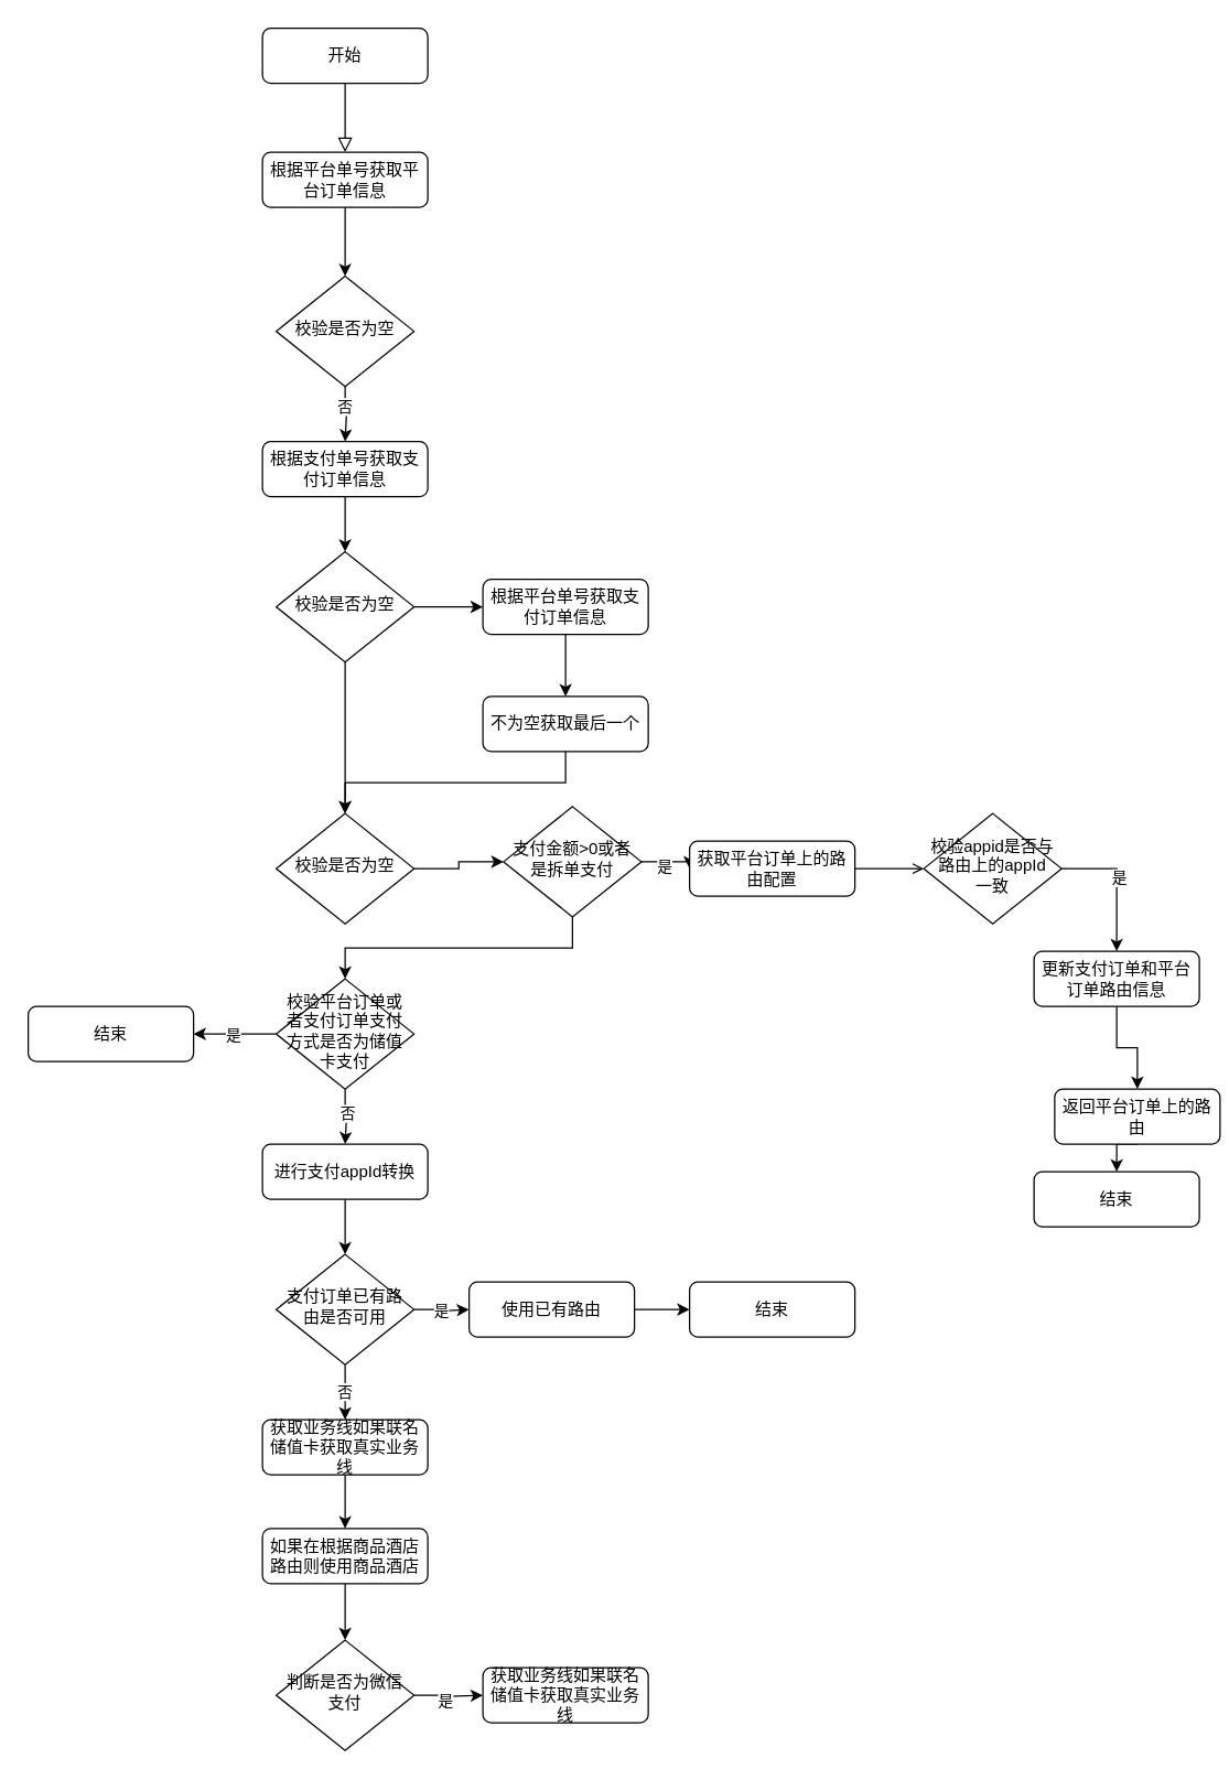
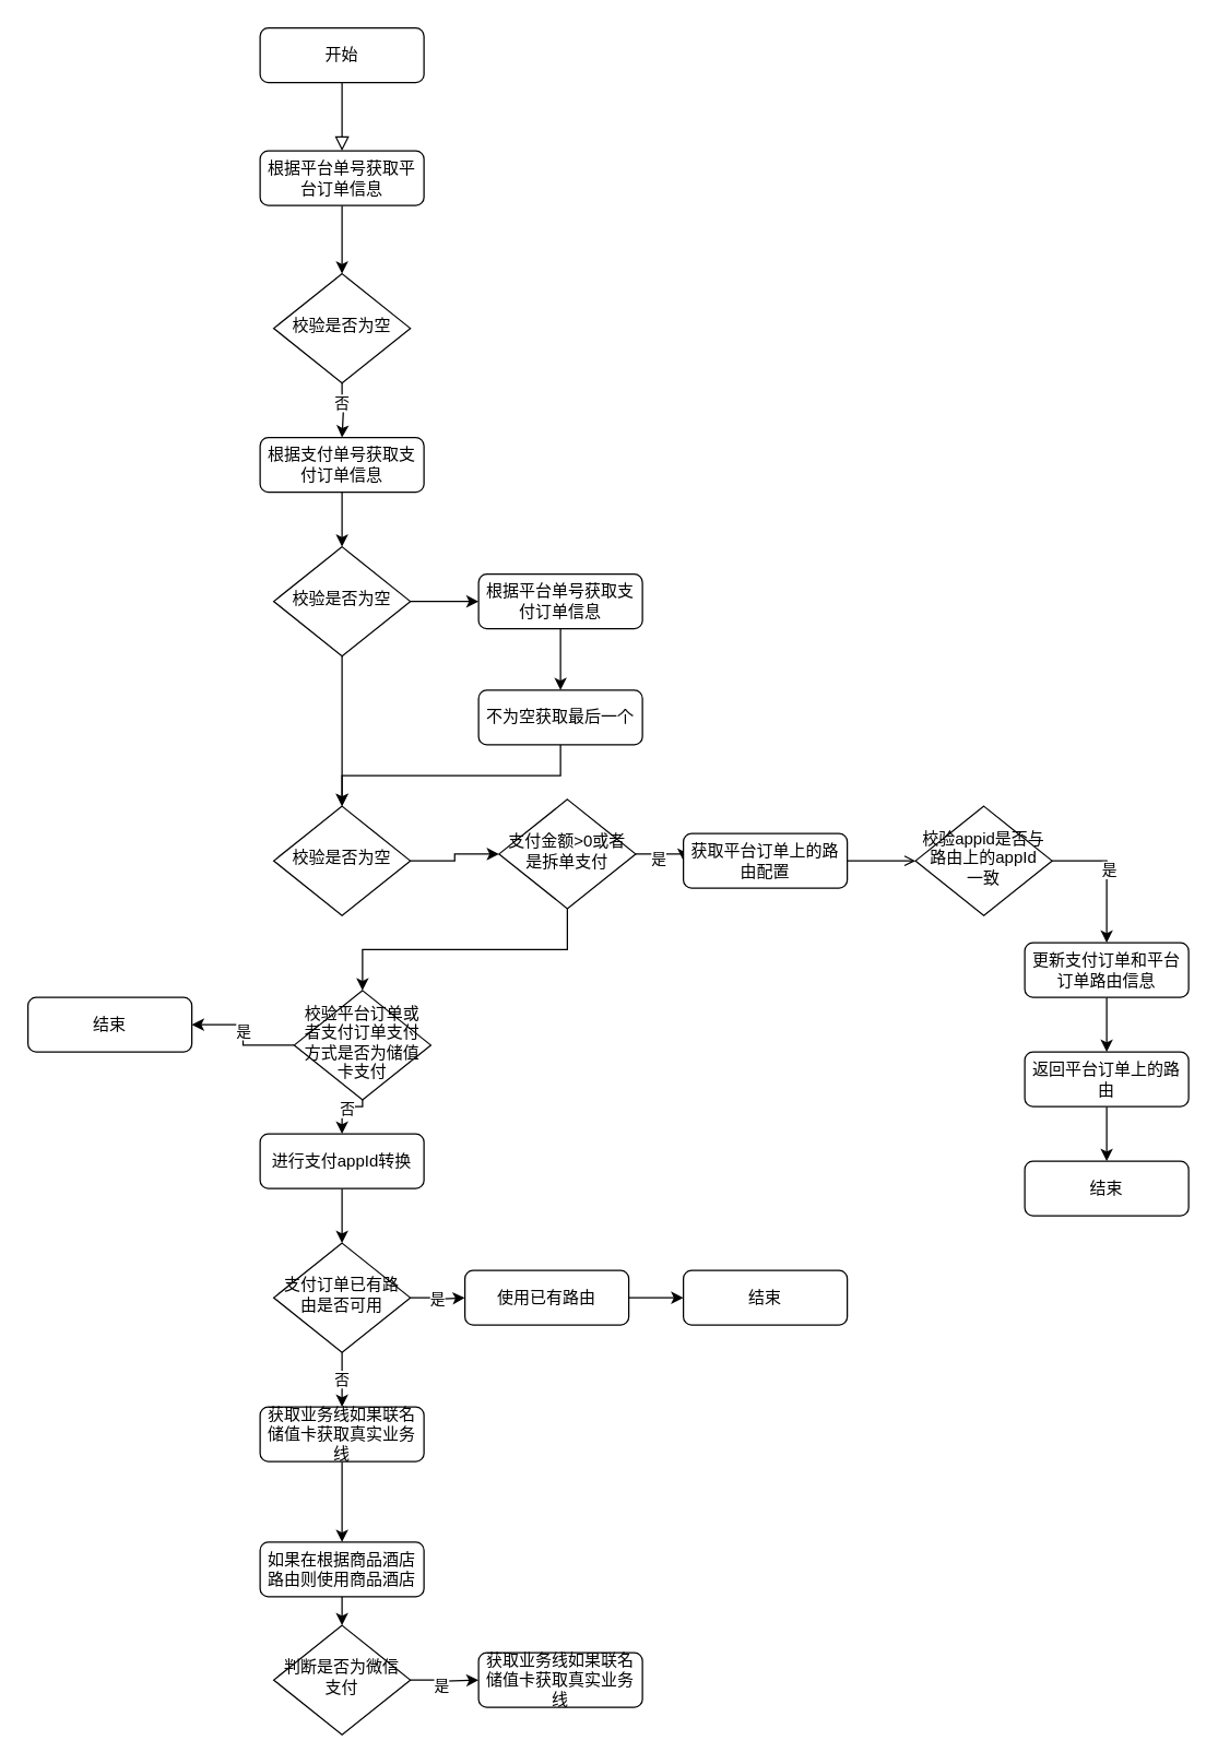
- <mxCell id="38" value="校验平台订单或者支付订单支付方式是否为储值卡支付" style="rhombus;whiteSpace=wrap;html=1;shadow=0;fontFamily=Helvetica;fontSize=12;align=center;strokeWidth=1;spacing=6;spacingTop=-4;" vertex="1" parent="1"><mxGeometry x="200" y="710" width="100" height="80" as="geometry" /></mxCell>
+ <mxCell id="38" value="校验平台订单或者支付订单支付方式是否为储值卡支付" style="rhombus;whiteSpace=wrap;html=1;shadow=0;fontFamily=Helvetica;fontSize=12;align=center;strokeWidth=1;spacing=6;spacingTop=-4;" vertex="1" parent="1"><mxGeometry x="215" y="725" width="100" height="80" as="geometry" /></mxCell>
- <mxCell id="30" value="返回平台订单上的路由" style="rounded=1;whiteSpace=wrap;html=1;fontSize=12;glass=0;strokeWidth=1;shadow=0;" vertex="1" parent="1"><mxGeometry x="765" y="790" width="120" height="40" as="geometry" /></mxCell>
+ <mxCell id="30" value="返回平台订单上的路由" style="rounded=1;whiteSpace=wrap;html=1;fontSize=12;glass=0;strokeWidth=1;shadow=0;" vertex="1" parent="1"><mxGeometry x="750" y="770" width="120" height="40" as="geometry" /></mxCell>
- <mxCell id="51" value="如果在根据商品酒店路由则使用商品酒店" style="rounded=1;whiteSpace=wrap;html=1;fontSize=12;glass=0;strokeWidth=1;shadow=0;" vertex="1" parent="1"><mxGeometry x="190" y="1109" width="120" height="40" as="geometry" /></mxCell>
+ <mxCell id="51" value="如果在根据商品酒店路由则使用商品酒店" style="rounded=1;whiteSpace=wrap;html=1;fontSize=12;glass=0;strokeWidth=1;shadow=0;" vertex="1" parent="1"><mxGeometry x="190" y="1129" width="120" height="40" as="geometry" /></mxCell>
